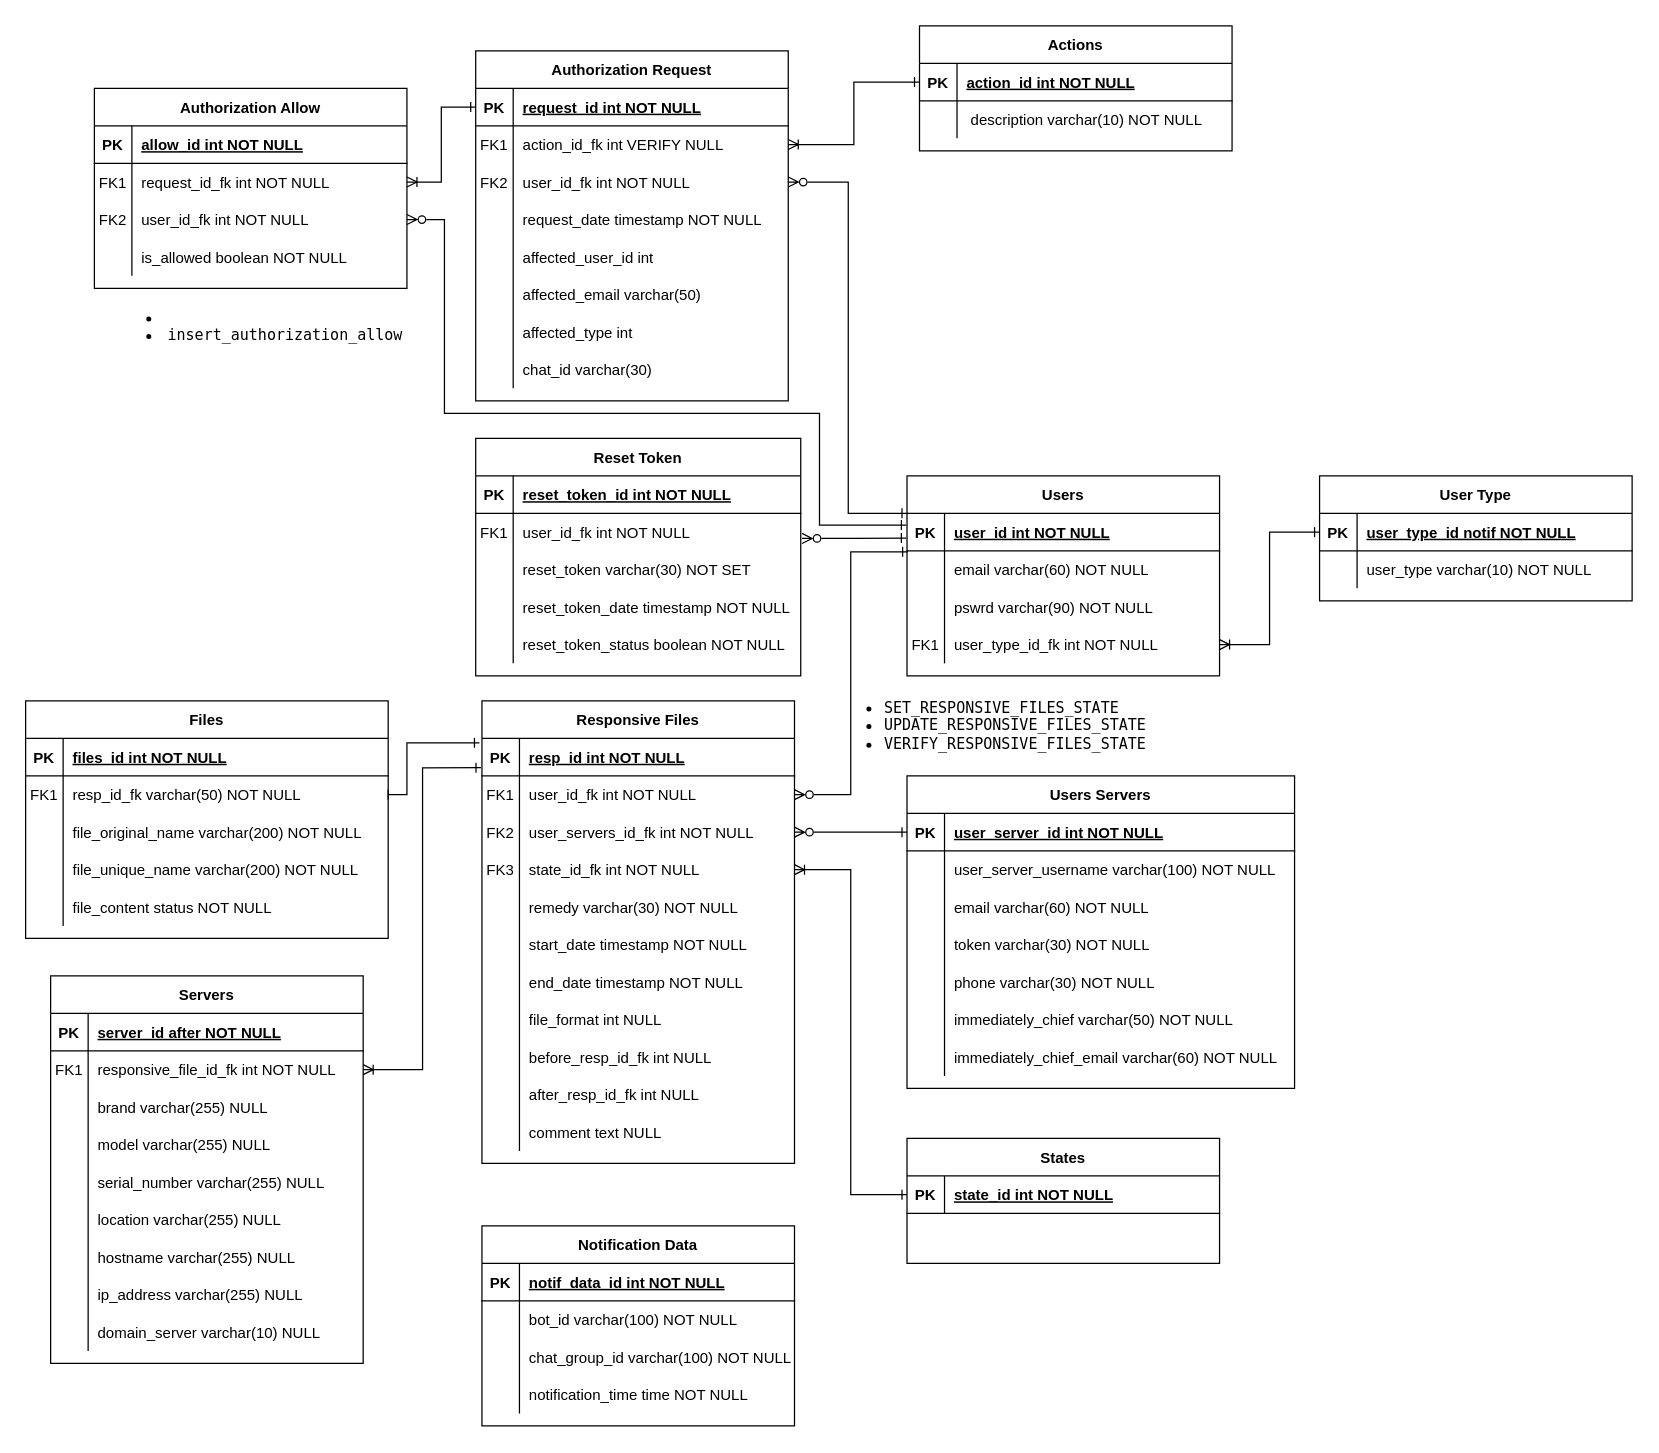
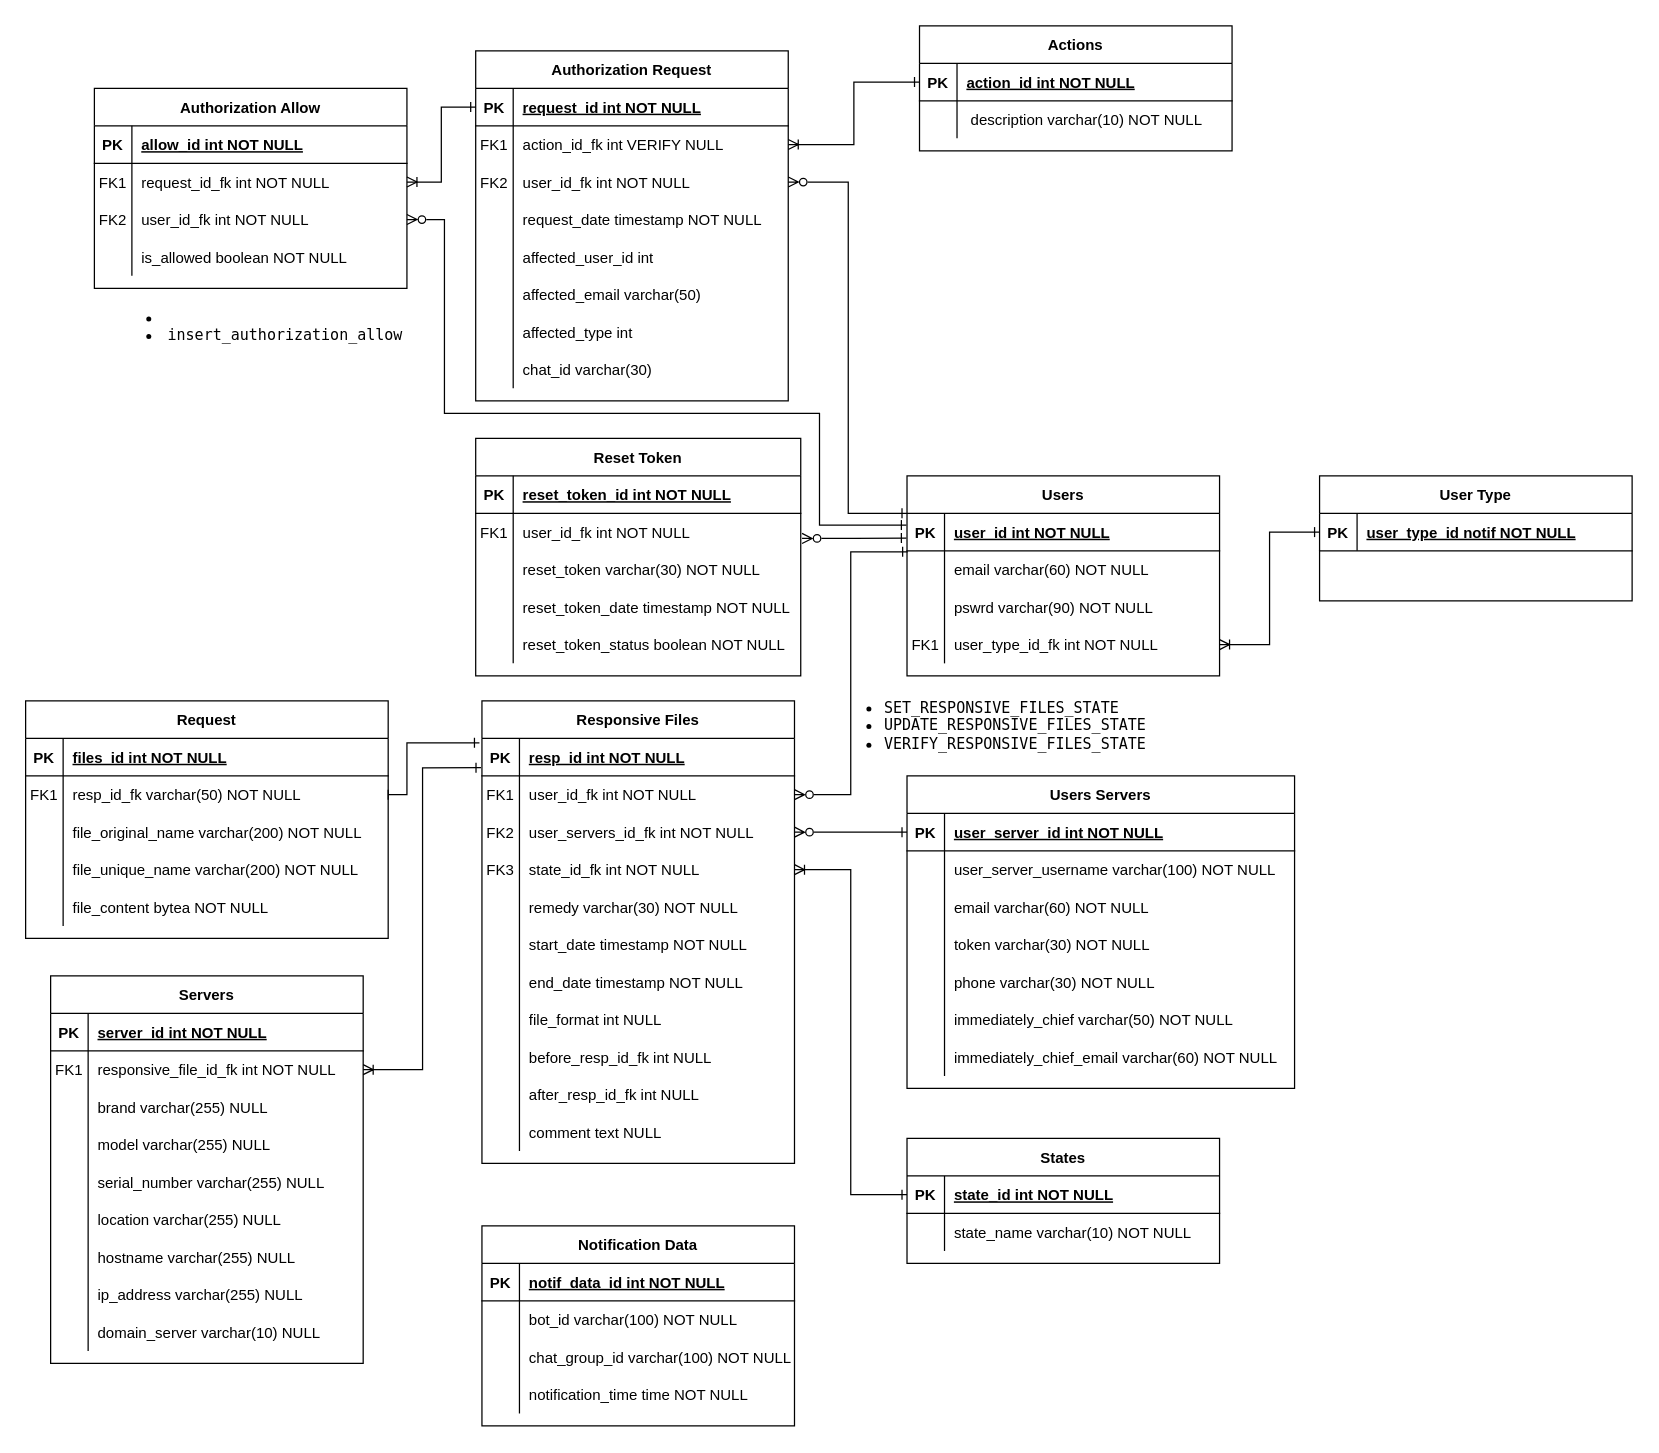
- <mxCell id="189" value="user_type varchar(10) NOT NULL" style="shape=partialRectangle;overflow=hidden;connectable=0;fillColor=none;top=0;left=0;bottom=0;right=0;align=left;spacingLeft=6;" vertex="1" parent="187"><mxGeometry x="30" width="220" height="30" as="geometry"><mxRectangle width="220" height="30" as="alternateBounds" /></mxGeometry></mxCell>
- <mxCell id="76" value="reset_token varchar(30) NOT SET" style="shape=partialRectangle;overflow=hidden;connectable=0;fillColor=none;top=0;left=0;bottom=0;right=0;align=left;spacingLeft=6;" vertex="1" parent="74"><mxGeometry x="30" width="230" height="30" as="geometry"><mxRectangle width="230" height="30" as="alternateBounds" /></mxGeometry></mxCell>
+ <mxCell id="76" value="reset_token varchar(30) NOT NULL" style="shape=partialRectangle;overflow=hidden;connectable=0;fillColor=none;top=0;left=0;bottom=0;right=0;align=left;spacingLeft=6;" vertex="1" parent="74"><mxGeometry x="30" width="230" height="30" as="geometry"><mxRectangle width="230" height="30" as="alternateBounds" /></mxGeometry></mxCell>
- <mxCell id="83" value="Files" style="shape=table;startSize=30;container=1;collapsible=1;childLayout=tableLayout;fixedRows=1;rowLines=0;fontStyle=1;align=center;resizeLast=1;" vertex="1" parent="1"><mxGeometry x="20" y="560" width="290" height="190" as="geometry" /></mxCell>
+ <mxCell id="83" value="Request" style="shape=table;startSize=30;container=1;collapsible=1;childLayout=tableLayout;fixedRows=1;rowLines=0;fontStyle=1;align=center;resizeLast=1;" vertex="1" parent="1"><mxGeometry x="20" y="560" width="290" height="190" as="geometry" /></mxCell>
- <mxCell id="98" value="file_content status NOT NULL" style="shape=partialRectangle;overflow=hidden;connectable=0;fillColor=none;top=0;left=0;bottom=0;right=0;align=left;spacingLeft=6;" vertex="1" parent="96"><mxGeometry x="30" width="260" height="30" as="geometry"><mxRectangle width="260" height="30" as="alternateBounds" /></mxGeometry></mxCell>
+ <mxCell id="98" value="file_content bytea NOT NULL" style="shape=partialRectangle;overflow=hidden;connectable=0;fillColor=none;top=0;left=0;bottom=0;right=0;align=left;spacingLeft=6;" vertex="1" parent="96"><mxGeometry x="30" width="260" height="30" as="geometry"><mxRectangle width="260" height="30" as="alternateBounds" /></mxGeometry></mxCell>
- <mxCell id="158" value="server_id after NOT NULL " style="shape=partialRectangle;overflow=hidden;connectable=0;fillColor=none;top=0;left=0;bottom=0;right=0;align=left;spacingLeft=6;fontStyle=5;" vertex="1" parent="156"><mxGeometry x="30" width="220" height="30" as="geometry"><mxRectangle width="220" height="30" as="alternateBounds" /></mxGeometry></mxCell>
+ <mxCell id="158" value="server_id int NOT NULL " style="shape=partialRectangle;overflow=hidden;connectable=0;fillColor=none;top=0;left=0;bottom=0;right=0;align=left;spacingLeft=6;fontStyle=5;" vertex="1" parent="156"><mxGeometry x="30" width="220" height="30" as="geometry"><mxRectangle width="220" height="30" as="alternateBounds" /></mxGeometry></mxCell>
+ <mxCell id="28" value="state_name varchar(10) NOT NULL" style="shape=partialRectangle;overflow=hidden;connectable=0;fillColor=none;top=0;left=0;bottom=0;right=0;align=left;spacingLeft=6;" vertex="1" parent="26"><mxGeometry x="30" width="220" height="30" as="geometry"><mxRectangle width="220" height="30" as="alternateBounds" /></mxGeometry></mxCell>
